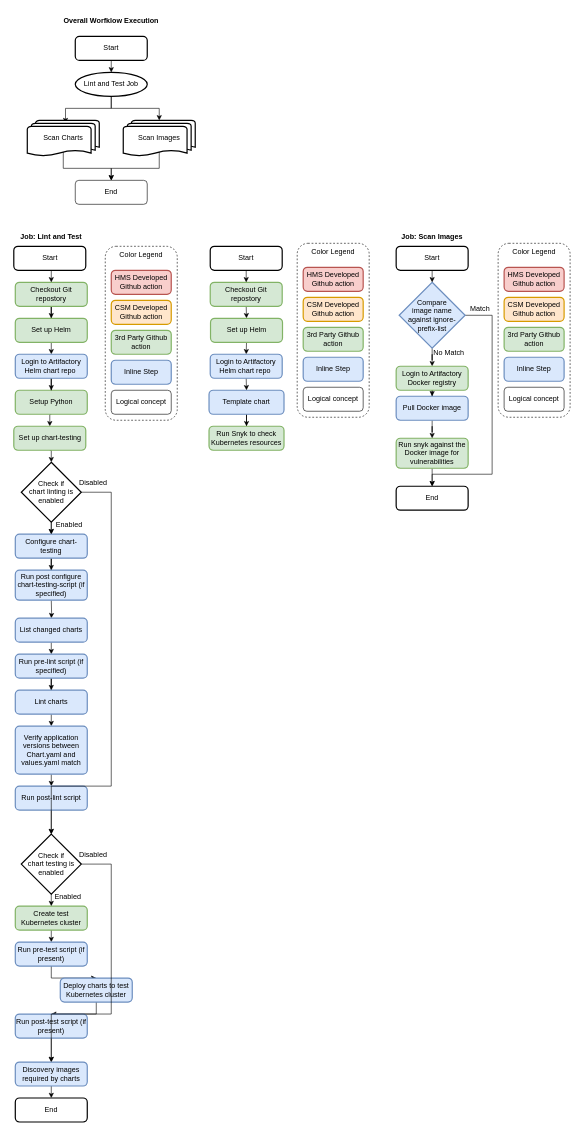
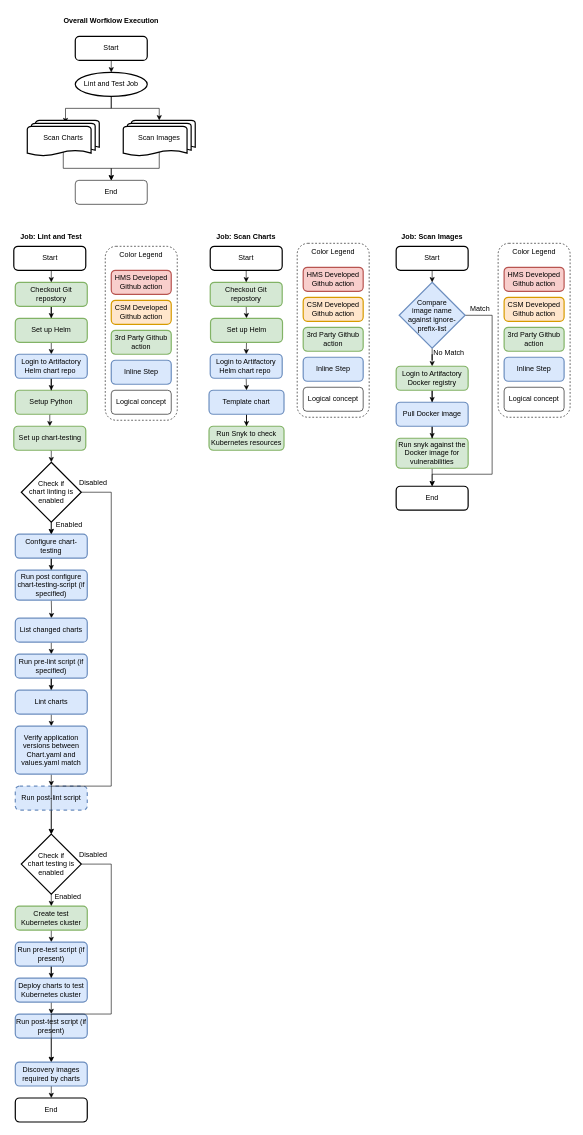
+ <mxCell id="53" value="&lt;b&gt;Job: Scan Charts&lt;/b&gt;" style="text;html=1;strokeColor=none;fillColor=none;align=center;verticalAlign=middle;whiteSpace=wrap;rounded=0;" parent="1" vertex="1"><mxGeometry x="345" y="380" width="130" height="30" as="geometry" /></mxCell>
- <mxCell id="109" value="Pull Docker image" style="rounded=1;whiteSpace=wrap;html=1;absoluteArcSize=1;arcSize=14;strokeWidth=2;fillColor=#dae8fc;strokeColor=#6c8ebf;" parent="1" vertex="1"><mxGeometry x="660" y="660" width="120" height="40" as="geometry" /></mxCell>
+ <mxCell id="109" value="Pull Docker image" style="rounded=1;whiteSpace=wrap;html=1;absoluteArcSize=1;arcSize=14;strokeWidth=2;fillColor=#dae8fc;strokeColor=#6c8ebf;" parent="1" vertex="1"><mxGeometry x="660" y="670" width="120" height="40" as="geometry" /></mxCell>
- <mxCell id="22" value="Run post-lint script" style="rounded=1;whiteSpace=wrap;html=1;absoluteArcSize=1;arcSize=14;strokeWidth=2;fillColor=#dae8fc;strokeColor=#6c8ebf;" parent="1" vertex="1"><mxGeometry x="25" y="1310" width="120" height="40" as="geometry" /></mxCell>
+ <mxCell id="22" value="Run post-lint script" style="rounded=1;whiteSpace=wrap;html=1;absoluteArcSize=1;arcSize=14;strokeWidth=2;fillColor=#dae8fc;strokeColor=#6c8ebf;dashed=1;" parent="1" vertex="1"><mxGeometry x="25" y="1310" width="120" height="40" as="geometry" /></mxCell>
- <mxCell id="28" value="Deploy charts to test Kubernetes cluster" style="rounded=1;whiteSpace=wrap;html=1;absoluteArcSize=1;arcSize=14;strokeWidth=2;fillColor=#dae8fc;strokeColor=#6c8ebf;" parent="1" vertex="1"><mxGeometry x="100" y="1630" width="120" height="40" as="geometry" /></mxCell>
+ <mxCell id="28" value="Deploy charts to test Kubernetes cluster" style="rounded=1;whiteSpace=wrap;html=1;absoluteArcSize=1;arcSize=14;strokeWidth=2;fillColor=#dae8fc;strokeColor=#6c8ebf;" parent="1" vertex="1"><mxGeometry x="25" y="1630" width="120" height="40" as="geometry" /></mxCell>
